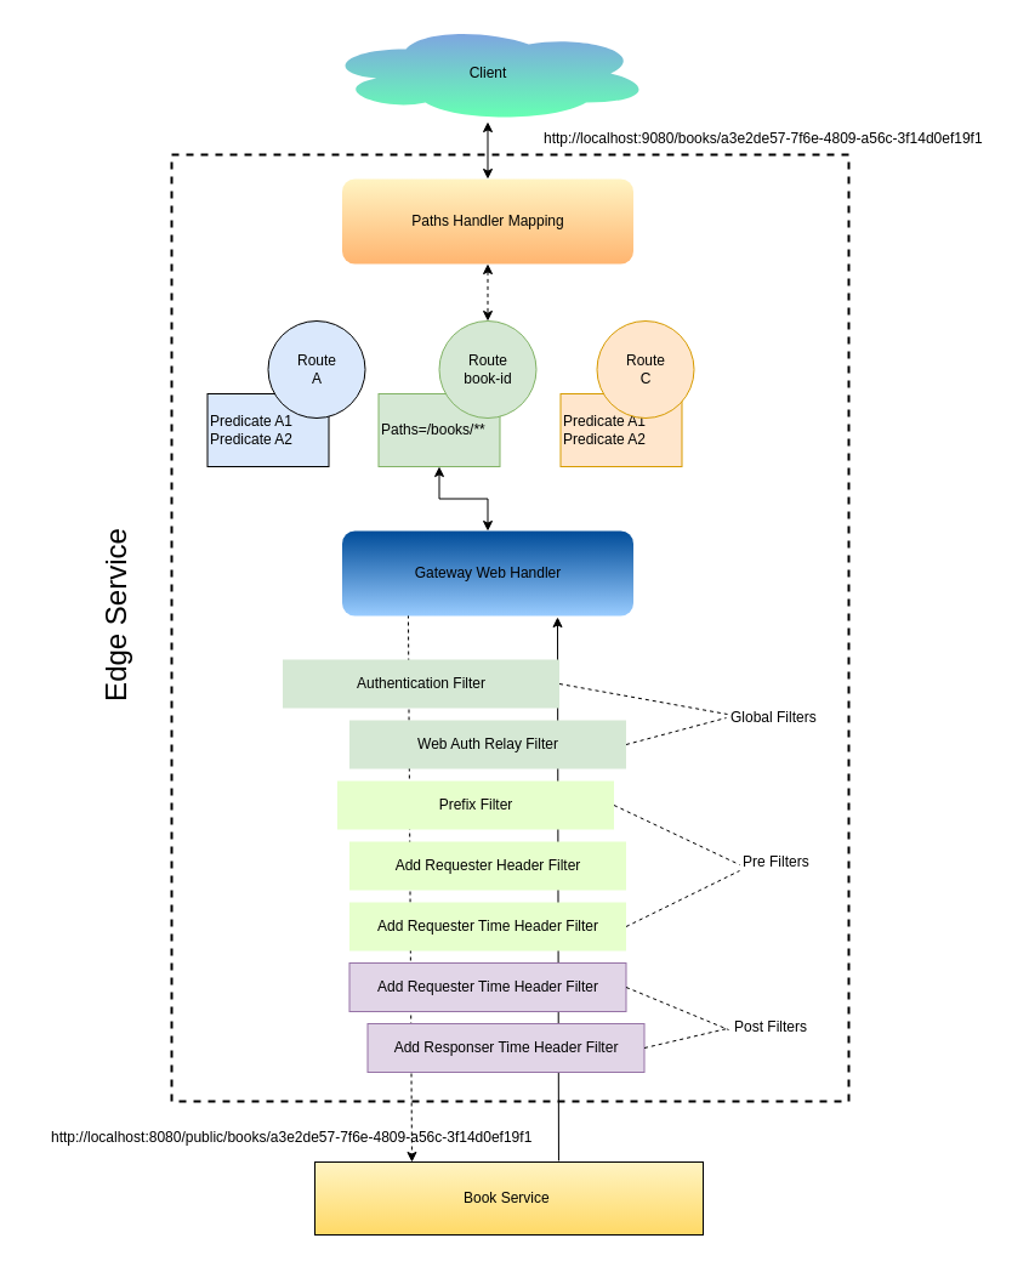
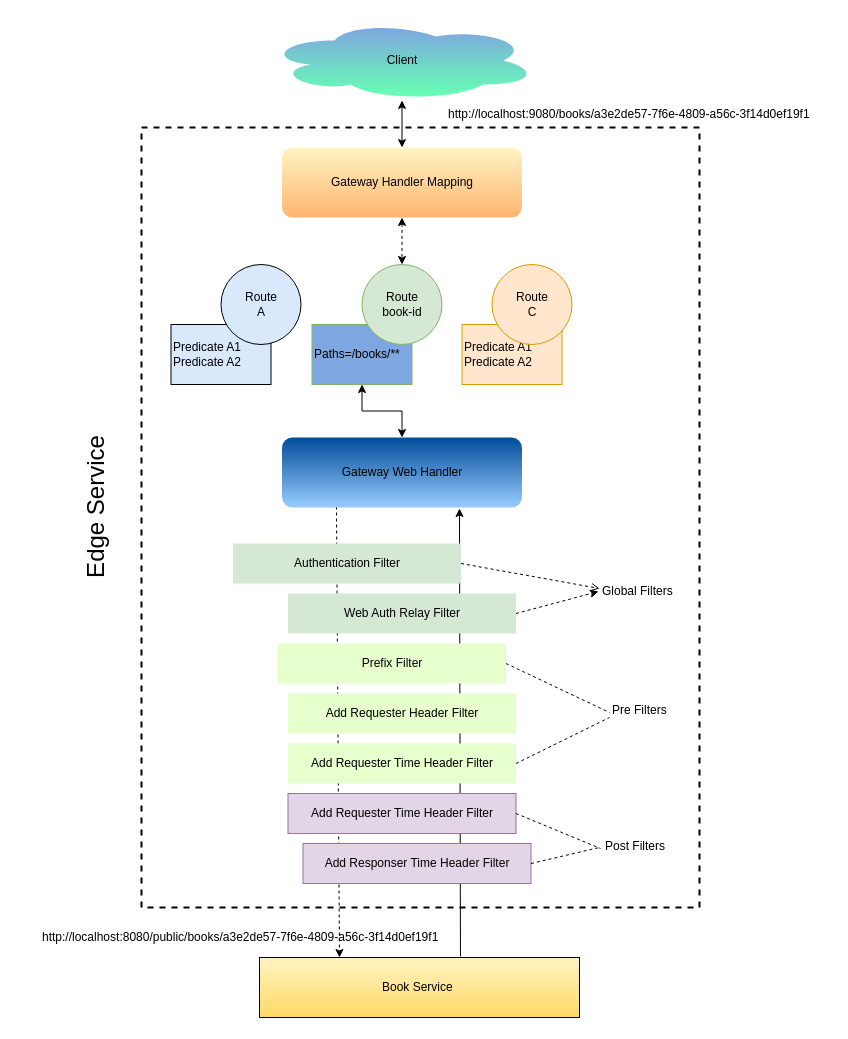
- <mxCell id="6" value="Paths Handler Mapping" style="rounded=1;whiteSpace=wrap;html=1;fillColor=#FFF4C3;strokeColor=none;gradientColor=#FFB570;" vertex="1" parent="1"><mxGeometry x="281.5" y="147" width="240" height="70" as="geometry" /></mxCell>
+ <mxCell id="6" value="Gateway Handler Mapping" style="rounded=1;whiteSpace=wrap;html=1;fillColor=#FFF4C3;strokeColor=none;gradientColor=#FFB570;" vertex="1" parent="1"><mxGeometry x="281.5" y="147" width="240" height="70" as="geometry" /></mxCell>
- <mxCell id="10" value="Paths=/books/**" style="rounded=0;whiteSpace=wrap;html=1;align=left;fillColor=#d5e8d4;strokeColor=#82b366;" vertex="1" parent="1"><mxGeometry x="311.5" y="324" width="100" height="60" as="geometry" /></mxCell>
+ <mxCell id="10" value="Paths=/books/**" style="rounded=0;whiteSpace=wrap;html=1;align=left;fillColor=#7ea6e0;strokeColor=#82b366;" vertex="1" parent="1"><mxGeometry x="311.5" y="324" width="100" height="60" as="geometry" /></mxCell>
- <mxCell id="31" value="" style="endArrow=none;dashed=1;html=1;exitX=1;exitY=0.5;exitDx=0;exitDy=0;entryX=-0.011;entryY=0.35;entryDx=0;entryDy=0;entryPerimeter=0;" edge="1" parent="1" source="17" target="25"><mxGeometry width="50" height="50" relative="1" as="geometry"><mxPoint x="549" y="597" as="sourcePoint" /><mxPoint x="599" y="547" as="targetPoint" /></mxGeometry></mxCell>
+ <mxCell id="31" value="" style="endArrow=open;dashed=1;html=1;exitX=1;exitY=0.5;exitDx=0;exitDy=0;entryX=-0.011;entryY=0.35;entryDx=0;entryDy=0;entryPerimeter=0;" edge="1" parent="1" source="17" target="25"><mxGeometry width="50" height="50" relative="1" as="geometry"><mxPoint x="549" y="597" as="sourcePoint" /><mxPoint x="599" y="547" as="targetPoint" /></mxGeometry></mxCell>
- <mxCell id="32" value="" style="endArrow=none;dashed=1;html=1;exitX=1;exitY=0.5;exitDx=0;exitDy=0;entryX=-0.022;entryY=0.5;entryDx=0;entryDy=0;entryPerimeter=0;" edge="1" parent="1" source="18" target="25"><mxGeometry width="50" height="50" relative="1" as="geometry"><mxPoint x="569" y="687" as="sourcePoint" /><mxPoint x="619" y="637" as="targetPoint" /></mxGeometry></mxCell>
+ <mxCell id="32" value="" style="endArrow=classic;dashed=1;html=1;exitX=1;exitY=0.5;exitDx=0;exitDy=0;entryX=-0.022;entryY=0.5;entryDx=0;entryDy=0;entryPerimeter=0;" edge="1" parent="1" source="18" target="25"><mxGeometry width="50" height="50" relative="1" as="geometry"><mxPoint x="569" y="687" as="sourcePoint" /><mxPoint x="619" y="637" as="targetPoint" /></mxGeometry></mxCell>
